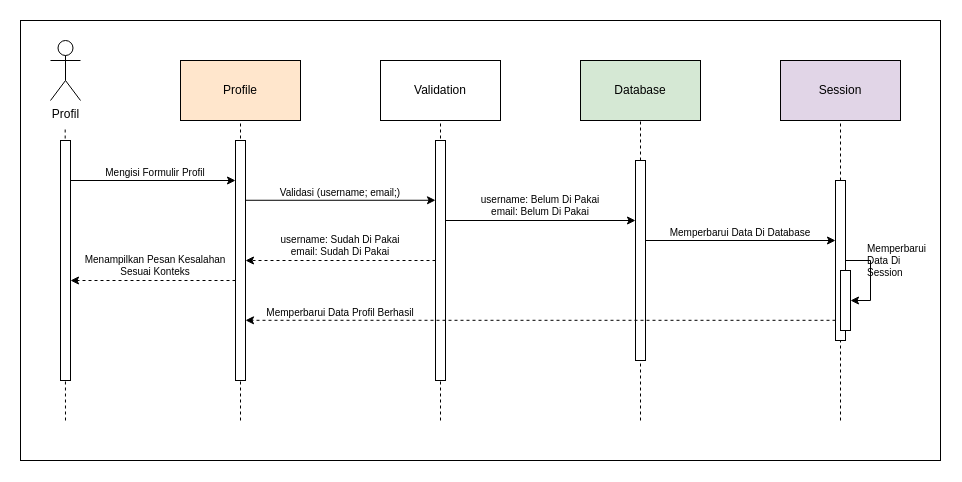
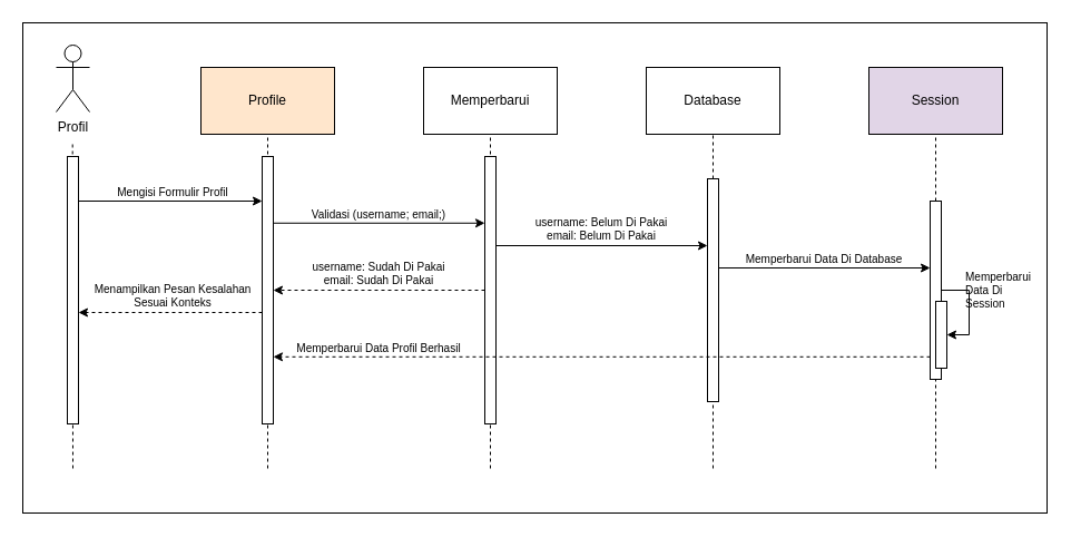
- <mxCell id="5" value="Validation" style="rounded=0;whiteSpace=wrap;html=1;" parent="1" vertex="1"><mxGeometry x="380" y="60" width="120" height="60" as="geometry" /></mxCell>
+ <mxCell id="5" value="Memperbarui" style="rounded=0;whiteSpace=wrap;html=1;" parent="1" vertex="1"><mxGeometry x="380" y="60" width="120" height="60" as="geometry" /></mxCell>
- <mxCell id="6" value="Database" style="rounded=0;whiteSpace=wrap;html=1;fillColor=#d5e8d4;" parent="1" vertex="1"><mxGeometry x="580" y="60" width="120" height="60" as="geometry" /></mxCell>
+ <mxCell id="6" value="Database" style="rounded=0;whiteSpace=wrap;html=1;" parent="1" vertex="1"><mxGeometry x="580" y="60" width="120" height="60" as="geometry" /></mxCell>
